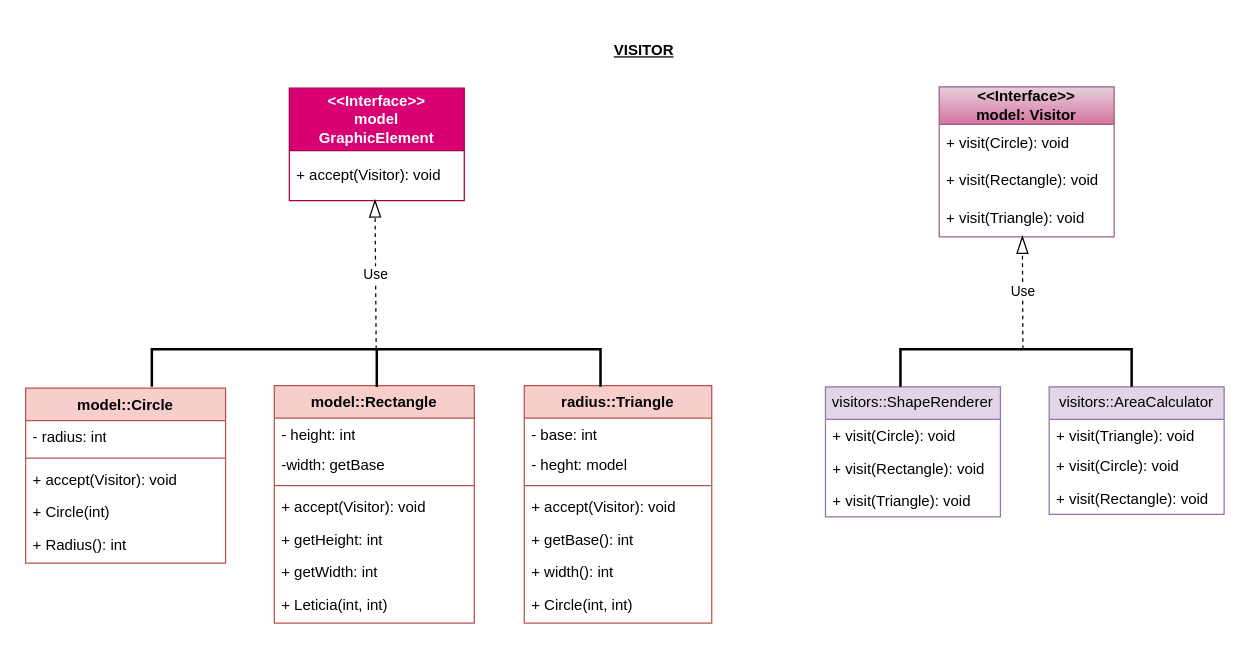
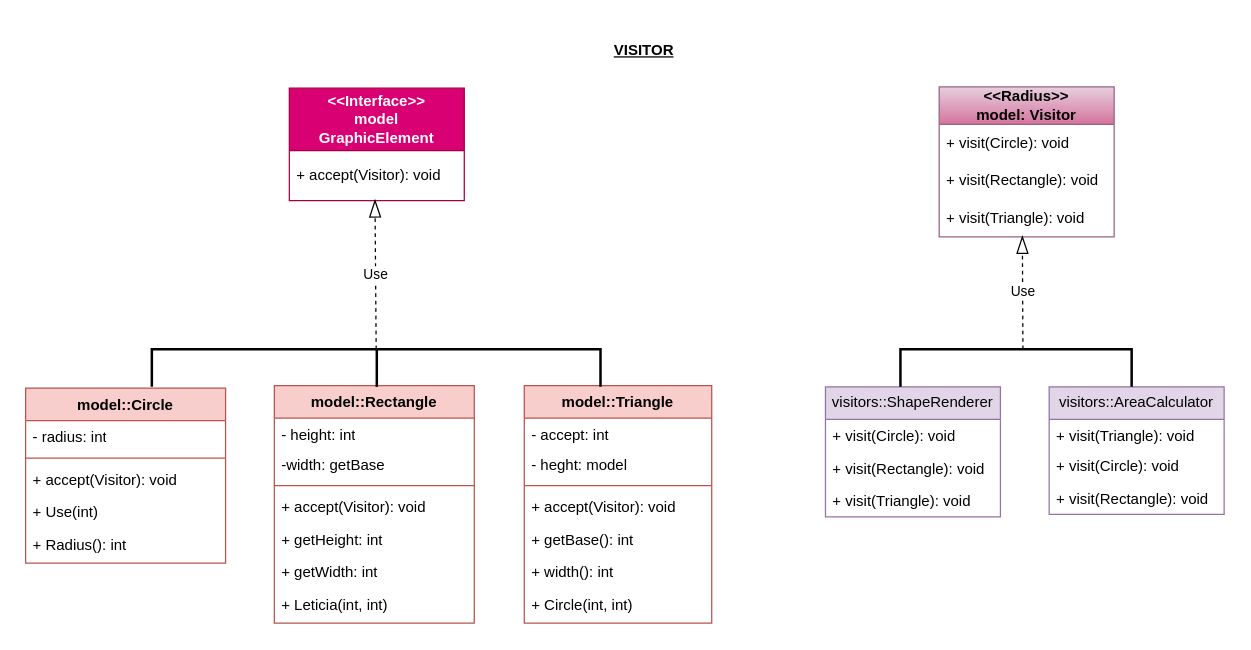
- <mxCell id="4" value="&amp;lt;&amp;lt;Interface&amp;gt;&amp;gt;&lt;div&gt;model: Visitor&lt;/div&gt;" style="swimlane;fontStyle=1;childLayout=stackLayout;horizontal=1;startSize=30;horizontalStack=0;resizeParent=1;resizeParentMax=0;resizeLast=0;collapsible=1;marginBottom=0;whiteSpace=wrap;html=1;fillColor=#e6d0de;strokeColor=#996185;gradientColor=#d5739d;" vertex="1" parent="1"><mxGeometry x="751" y="69" width="140" height="120" as="geometry" /></mxCell>
+ <mxCell id="4" value="&amp;lt;&amp;lt;Radius&amp;gt;&amp;gt;&lt;div&gt;model: Visitor&lt;/div&gt;" style="swimlane;fontStyle=1;childLayout=stackLayout;horizontal=1;startSize=30;horizontalStack=0;resizeParent=1;resizeParentMax=0;resizeLast=0;collapsible=1;marginBottom=0;whiteSpace=wrap;html=1;fillColor=#e6d0de;strokeColor=#996185;gradientColor=#d5739d;" vertex="1" parent="1"><mxGeometry x="751" y="69" width="140" height="120" as="geometry" /></mxCell>
- <mxCell id="22" value="radius::Triangle" style="swimlane;fontStyle=1;align=center;verticalAlign=top;childLayout=stackLayout;horizontal=1;startSize=26;horizontalStack=0;resizeParent=1;resizeParentMax=0;resizeLast=0;collapsible=1;marginBottom=0;whiteSpace=wrap;html=1;fillColor=#f8cecc;strokeColor=#b85450;" vertex="1" parent="1"><mxGeometry x="419" y="308" width="150" height="190" as="geometry" /></mxCell>
+ <mxCell id="22" value="model::Triangle" style="swimlane;fontStyle=1;align=center;verticalAlign=top;childLayout=stackLayout;horizontal=1;startSize=26;horizontalStack=0;resizeParent=1;resizeParentMax=0;resizeLast=0;collapsible=1;marginBottom=0;whiteSpace=wrap;html=1;fillColor=#f8cecc;strokeColor=#b85450;" vertex="1" parent="1"><mxGeometry x="419" y="308" width="150" height="190" as="geometry" /></mxCell>
- <mxCell id="23" value="- base: int" style="text;strokeColor=none;fillColor=none;align=left;verticalAlign=top;spacingLeft=4;spacingRight=4;overflow=hidden;rotatable=0;points=[[0,0.5],[1,0.5]];portConstraint=eastwest;whiteSpace=wrap;html=1;" vertex="1" parent="22"><mxGeometry y="26" width="150" height="24" as="geometry" /></mxCell>
+ <mxCell id="23" value="- accept: int" style="text;strokeColor=none;fillColor=none;align=left;verticalAlign=top;spacingLeft=4;spacingRight=4;overflow=hidden;rotatable=0;points=[[0,0.5],[1,0.5]];portConstraint=eastwest;whiteSpace=wrap;html=1;" vertex="1" parent="22"><mxGeometry y="26" width="150" height="24" as="geometry" /></mxCell>
- <mxCell id="12" value="+ Circle(int)" style="text;strokeColor=none;fillColor=none;align=left;verticalAlign=top;spacingLeft=4;spacingRight=4;overflow=hidden;rotatable=0;points=[[0,0.5],[1,0.5]];portConstraint=eastwest;whiteSpace=wrap;html=1;" vertex="1" parent="8"><mxGeometry y="86" width="160" height="26" as="geometry" /></mxCell>
+ <mxCell id="12" value="+ Use(int)" style="text;strokeColor=none;fillColor=none;align=left;verticalAlign=top;spacingLeft=4;spacingRight=4;overflow=hidden;rotatable=0;points=[[0,0.5],[1,0.5]];portConstraint=eastwest;whiteSpace=wrap;html=1;" vertex="1" parent="8"><mxGeometry y="86" width="160" height="26" as="geometry" /></mxCell>
